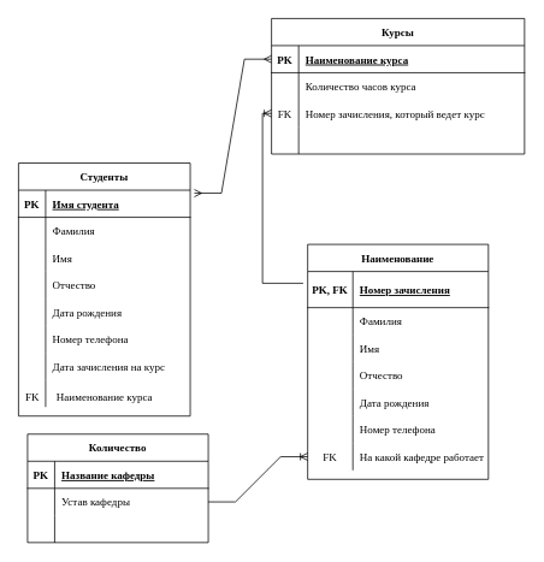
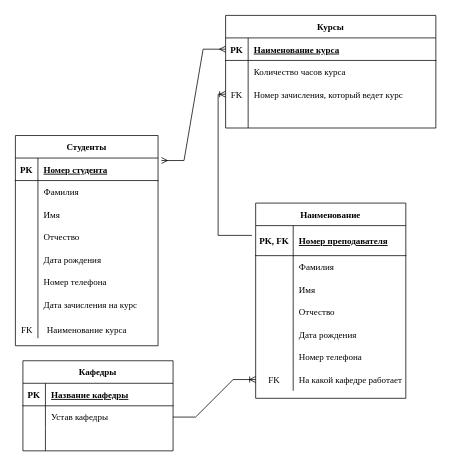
- <mxCell id="5" value="Имя студента" style="shape=partialRectangle;connectable=0;fillColor=none;top=0;left=0;bottom=0;right=0;align=left;spacingLeft=6;fontStyle=5;overflow=hidden;fontFamily=Times New Roman;" vertex="1" parent="3"><mxGeometry x="30" width="160" height="30" as="geometry"><mxRectangle width="160" height="30" as="alternateBounds" /></mxGeometry></mxCell>
+ <mxCell id="5" value="Номер студента" style="shape=partialRectangle;connectable=0;fillColor=none;top=0;left=0;bottom=0;right=0;align=left;spacingLeft=6;fontStyle=5;overflow=hidden;fontFamily=Times New Roman;" vertex="1" parent="3"><mxGeometry x="30" width="160" height="30" as="geometry"><mxRectangle width="160" height="30" as="alternateBounds" /></mxGeometry></mxCell>
- <mxCell id="30" value="Номер зачисления" style="shape=partialRectangle;connectable=0;fillColor=none;top=0;left=0;bottom=0;right=0;align=left;spacingLeft=6;fontStyle=5;overflow=hidden;fontFamily=Times New Roman;" vertex="1" parent="28"><mxGeometry x="50" width="150" height="40" as="geometry"><mxRectangle width="150" height="40" as="alternateBounds" /></mxGeometry></mxCell>
+ <mxCell id="30" value="Номер преподавателя" style="shape=partialRectangle;connectable=0;fillColor=none;top=0;left=0;bottom=0;right=0;align=left;spacingLeft=6;fontStyle=5;overflow=hidden;fontFamily=Times New Roman;" vertex="1" parent="28"><mxGeometry x="50" width="150" height="40" as="geometry"><mxRectangle width="150" height="40" as="alternateBounds" /></mxGeometry></mxCell>
- <mxCell id="49" value="Количество" style="shape=table;startSize=30;container=1;collapsible=1;childLayout=tableLayout;fixedRows=1;rowLines=0;fontStyle=1;align=center;resizeLast=1;fontFamily=Times New Roman;" vertex="1" parent="1"><mxGeometry x="30" y="480" width="200" height="120" as="geometry" /></mxCell>
+ <mxCell id="49" value="Кафедры" style="shape=table;startSize=30;container=1;collapsible=1;childLayout=tableLayout;fixedRows=1;rowLines=0;fontStyle=1;align=center;resizeLast=1;fontFamily=Times New Roman;" vertex="1" parent="1"><mxGeometry x="30" y="480" width="200" height="120" as="geometry" /></mxCell>
